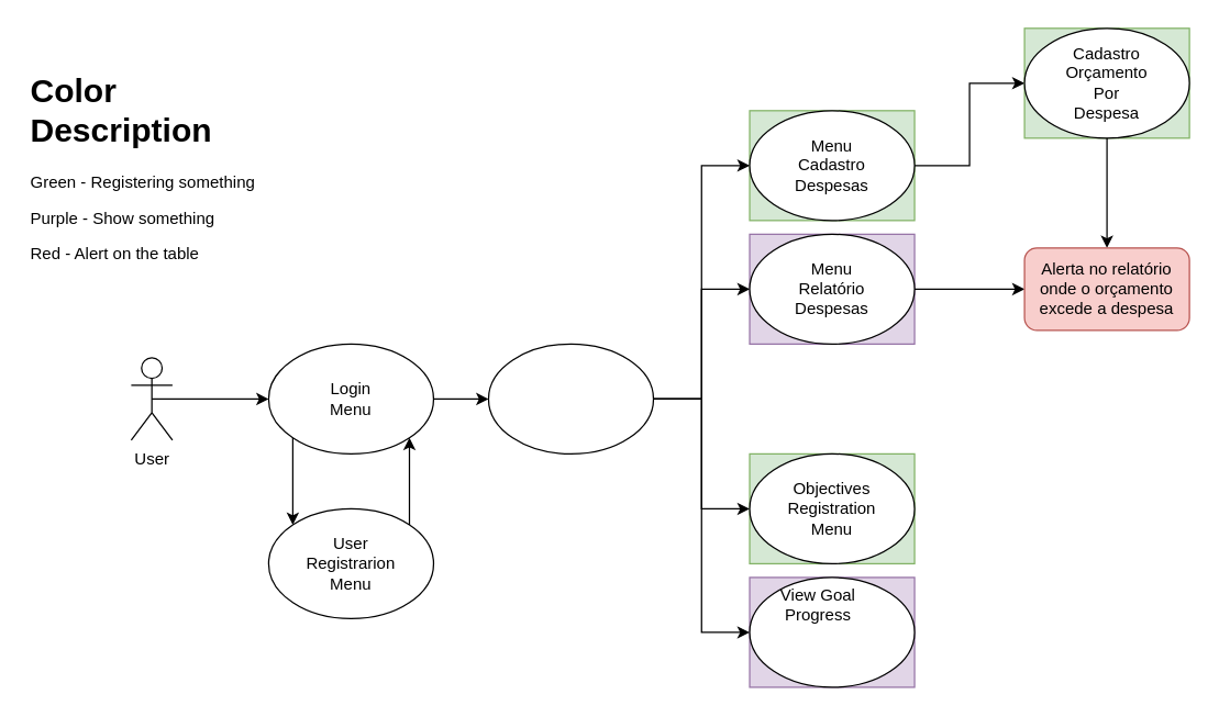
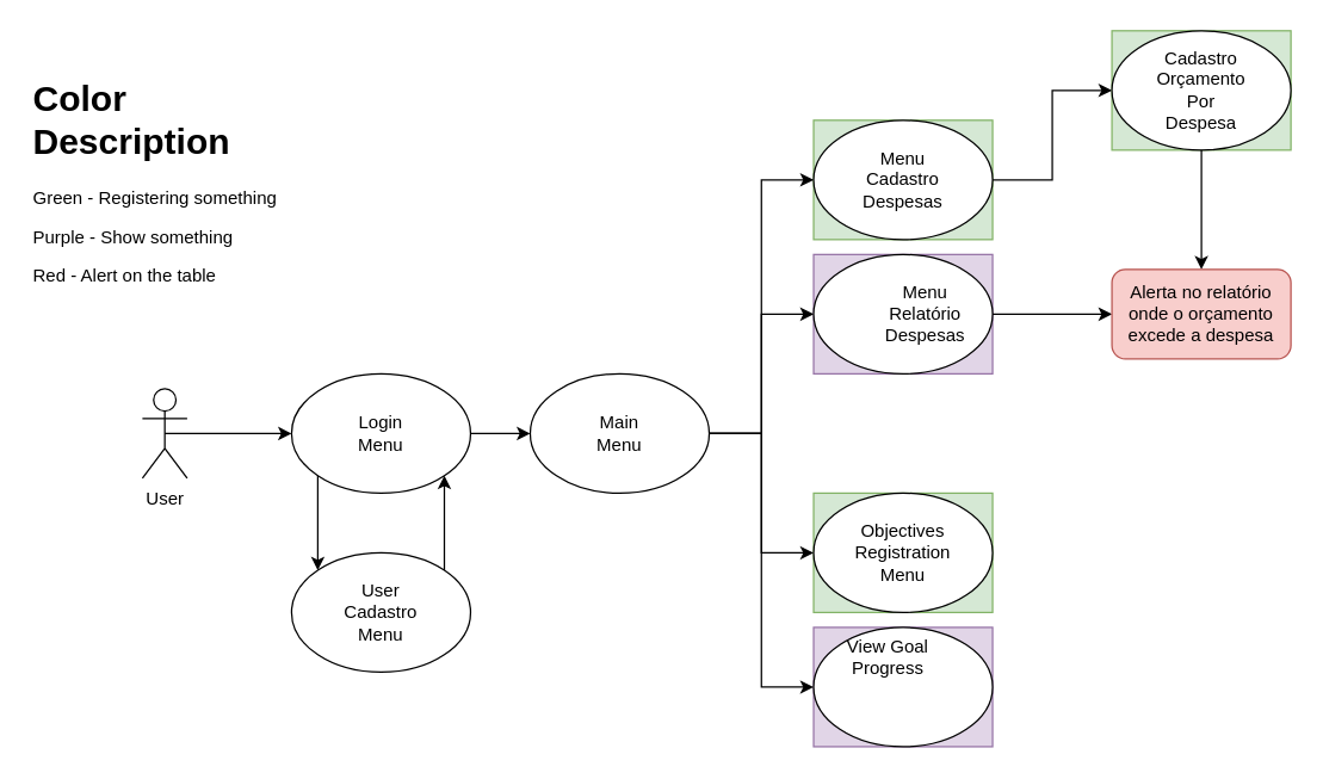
- <mxCell id="15" value="Menu Relatório&lt;div&gt;Despesas&lt;/div&gt;" style="text;html=1;align=center;verticalAlign=middle;whiteSpace=wrap;rounded=0;" vertex="1" parent="13"><mxGeometry x="30" y="25" width="60" height="30" as="geometry" /></mxCell>
+ <mxCell id="15" value="Menu Relatório&lt;div&gt;Despesas&lt;/div&gt;" style="text;html=1;align=center;verticalAlign=middle;whiteSpace=wrap;rounded=0;" vertex="1" parent="13"><mxGeometry x="45" y="25" width="60" height="30" as="geometry" /></mxCell>
+ <mxCell id="12" value="Main Menu" style="text;html=1;align=center;verticalAlign=middle;whiteSpace=wrap;rounded=0;" vertex="1" parent="10"><mxGeometry x="30" y="25" width="60" height="30" as="geometry" /></mxCell>
- <mxCell id="37" value="User Registrarion Menu" style="text;html=1;align=center;verticalAlign=middle;whiteSpace=wrap;rounded=0;" vertex="1" parent="1"><mxGeometry x="225" y="395" width="60" height="30" as="geometry" /></mxCell>
+ <mxCell id="37" value="User Cadastro Menu" style="text;html=1;align=center;verticalAlign=middle;whiteSpace=wrap;rounded=0;" vertex="1" parent="1"><mxGeometry x="225" y="395" width="60" height="30" as="geometry" /></mxCell>
